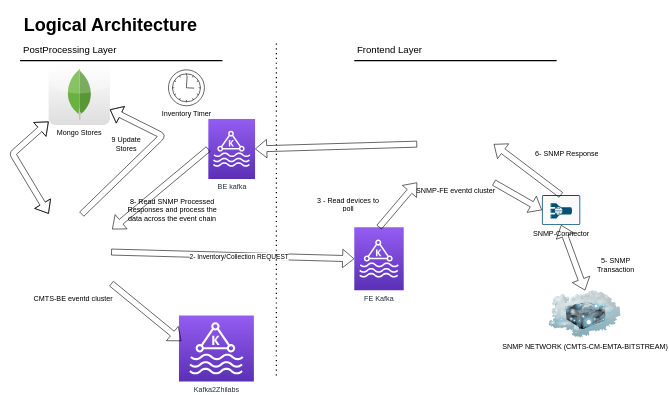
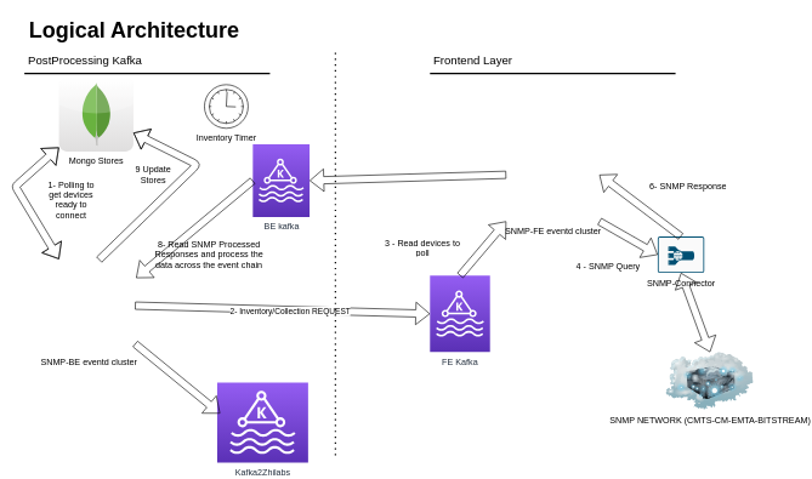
- <mxCell id="3" value="PostProcessing Layer" style="text;html=1;resizable=0;points=[];autosize=1;align=left;verticalAlign=top;spacingTop=-4;fontSize=16;" parent="1" vertex="1"><mxGeometry x="35.5" y="70.5" width="170" height="20" as="geometry" /></mxCell>
+ <mxCell id="3" value="PostProcessing Kafka" style="text;html=1;resizable=0;points=[];autosize=1;align=left;verticalAlign=top;spacingTop=-4;fontSize=16;" parent="1" vertex="1"><mxGeometry x="35.5" y="70.5" width="170" height="20" as="geometry" /></mxCell>
+ <mxCell id="18" value="1- Polling to get devices ready to connect " style="text;html=1;strokeColor=none;fillColor=none;align=center;verticalAlign=middle;whiteSpace=wrap;overflow=hidden;" parent="1" vertex="1"><mxGeometry x="56.5" y="244" width="80" height="60" as="geometry" /></mxCell>
+ <mxCell id="22" value="4 - SNMP Query" style="text;html=1;strokeColor=none;fillColor=none;align=center;verticalAlign=middle;whiteSpace=wrap;overflow=hidden;" parent="1" vertex="1"><mxGeometry x="790" y="345" width="90" height="41" as="geometry" /></mxCell>
- <mxCell id="24" value="5- SNMP Transaction" style="text;html=1;strokeColor=none;fillColor=none;align=center;verticalAlign=middle;whiteSpace=wrap;overflow=hidden;" parent="1" vertex="1"><mxGeometry x="980" y="421.25" width="93" height="40" as="geometry" /></mxCell>
- <mxCell id="13" value="&lt;div&gt;CMTS-BE eventd cluster&lt;/div&gt;" style="shape=image;html=1;verticalAlign=top;verticalLabelPosition=bottom;labelBackgroundColor=#ffffff;imageAspect=0;aspect=fixed;image=https://cdn4.iconfinder.com/data/icons/essential-app-1/16/cluster-data-group-organize-128.png" parent="1" vertex="1"><mxGeometry x="56.5" y="356" width="128" height="128" as="geometry" /></mxCell>
+ <mxCell id="13" value="&lt;div&gt;SNMP-BE eventd cluster&lt;/div&gt;" style="shape=image;html=1;verticalAlign=top;verticalLabelPosition=bottom;labelBackgroundColor=#ffffff;imageAspect=0;aspect=fixed;image=https://cdn4.iconfinder.com/data/icons/essential-app-1/16/cluster-data-group-organize-128.png" parent="1" vertex="1"><mxGeometry x="56.5" y="356" width="128" height="128" as="geometry" /></mxCell>
